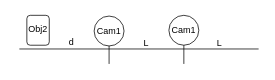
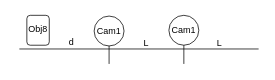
- <mxCell id="9" value="Obj2" style="text;html=1;strokeColor=none;fillColor=none;align=center;verticalAlign=middle;whiteSpace=wrap;rounded=0;" vertex="1" parent="1"><mxGeometry x="20" y="24" width="60" height="30" as="geometry" /></mxCell>
+ <mxCell id="9" value="Obj8" style="text;html=1;strokeColor=none;fillColor=none;align=center;verticalAlign=middle;whiteSpace=wrap;rounded=0;" vertex="1" parent="1"><mxGeometry x="20" y="24" width="60" height="30" as="geometry" /></mxCell>
